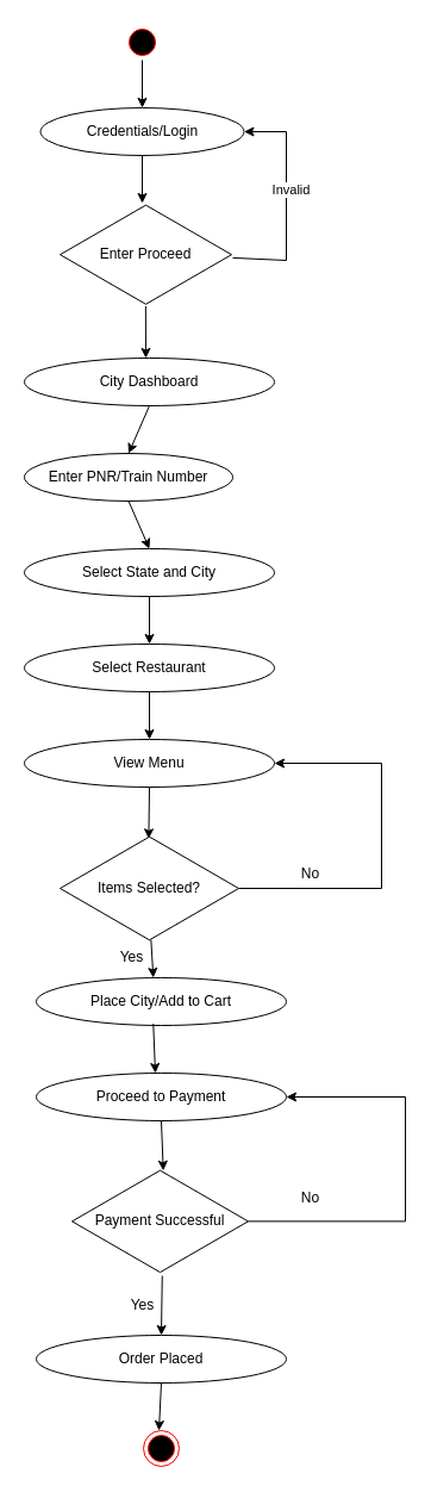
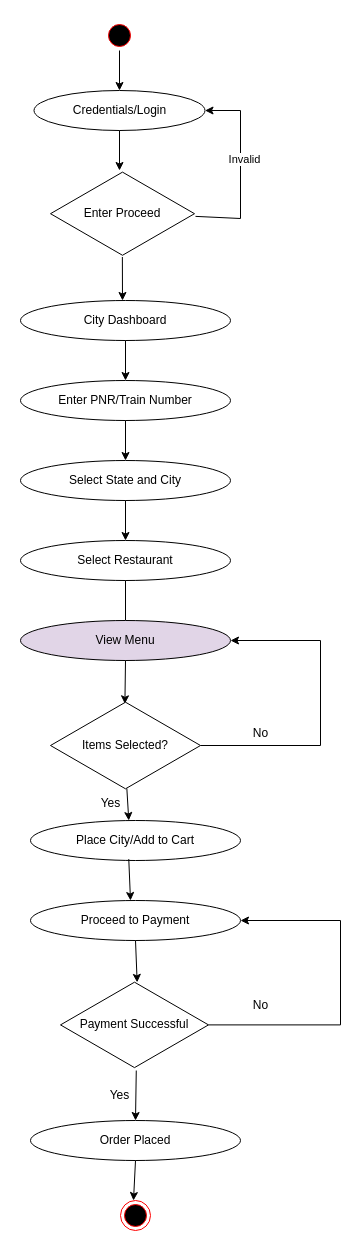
- <mxCell id="12" value="Enter PNR/Train Number" style="ellipse;whiteSpace=wrap;html=1;align=center;" vertex="1" parent="1"><mxGeometry x="20" y="380" width="175" height="40" as="geometry" /></mxCell>
+ <mxCell id="12" value="Enter PNR/Train Number" style="ellipse;whiteSpace=wrap;html=1;align=center;" vertex="1" parent="1"><mxGeometry x="20" y="380" width="210" height="40" as="geometry" /></mxCell>
- <mxCell id="17" value="" style="edgeStyle=none;orthogonalLoop=1;jettySize=auto;html=1;rounded=0;exitX=0.5;exitY=1;exitDx=0;exitDy=0;entryX=0.5;entryY=0;entryDx=0;entryDy=0;" edge="1" parent="1" source="16" target="18"><mxGeometry width="100" relative="1" as="geometry"><mxPoint x="129" y="570" as="sourcePoint" /><mxPoint x="119" y="620" as="targetPoint" /><Array as="points" /></mxGeometry></mxCell>
+ <mxCell id="17" value="" style="edgeStyle=none;orthogonalLoop=1;jettySize=auto;html=1;rounded=0;exitX=0.5;exitY=1;exitDx=0;exitDy=0;entryX=0.5;entryY=0;entryDx=0;entryDy=0;endArrow=none;" edge="1" parent="1" source="16" target="18"><mxGeometry width="100" relative="1" as="geometry"><mxPoint x="129" y="570" as="sourcePoint" /><mxPoint x="119" y="620" as="targetPoint" /><Array as="points" /></mxGeometry></mxCell>
- <mxCell id="18" value="View Menu" style="ellipse;whiteSpace=wrap;html=1;align=center;" vertex="1" parent="1"><mxGeometry x="20" y="620" width="210" height="40" as="geometry" /></mxCell>
+ <mxCell id="18" value="View Menu" style="ellipse;whiteSpace=wrap;html=1;align=center;fillColor=#e1d5e7;" vertex="1" parent="1"><mxGeometry x="20" y="620" width="210" height="40" as="geometry" /></mxCell>
